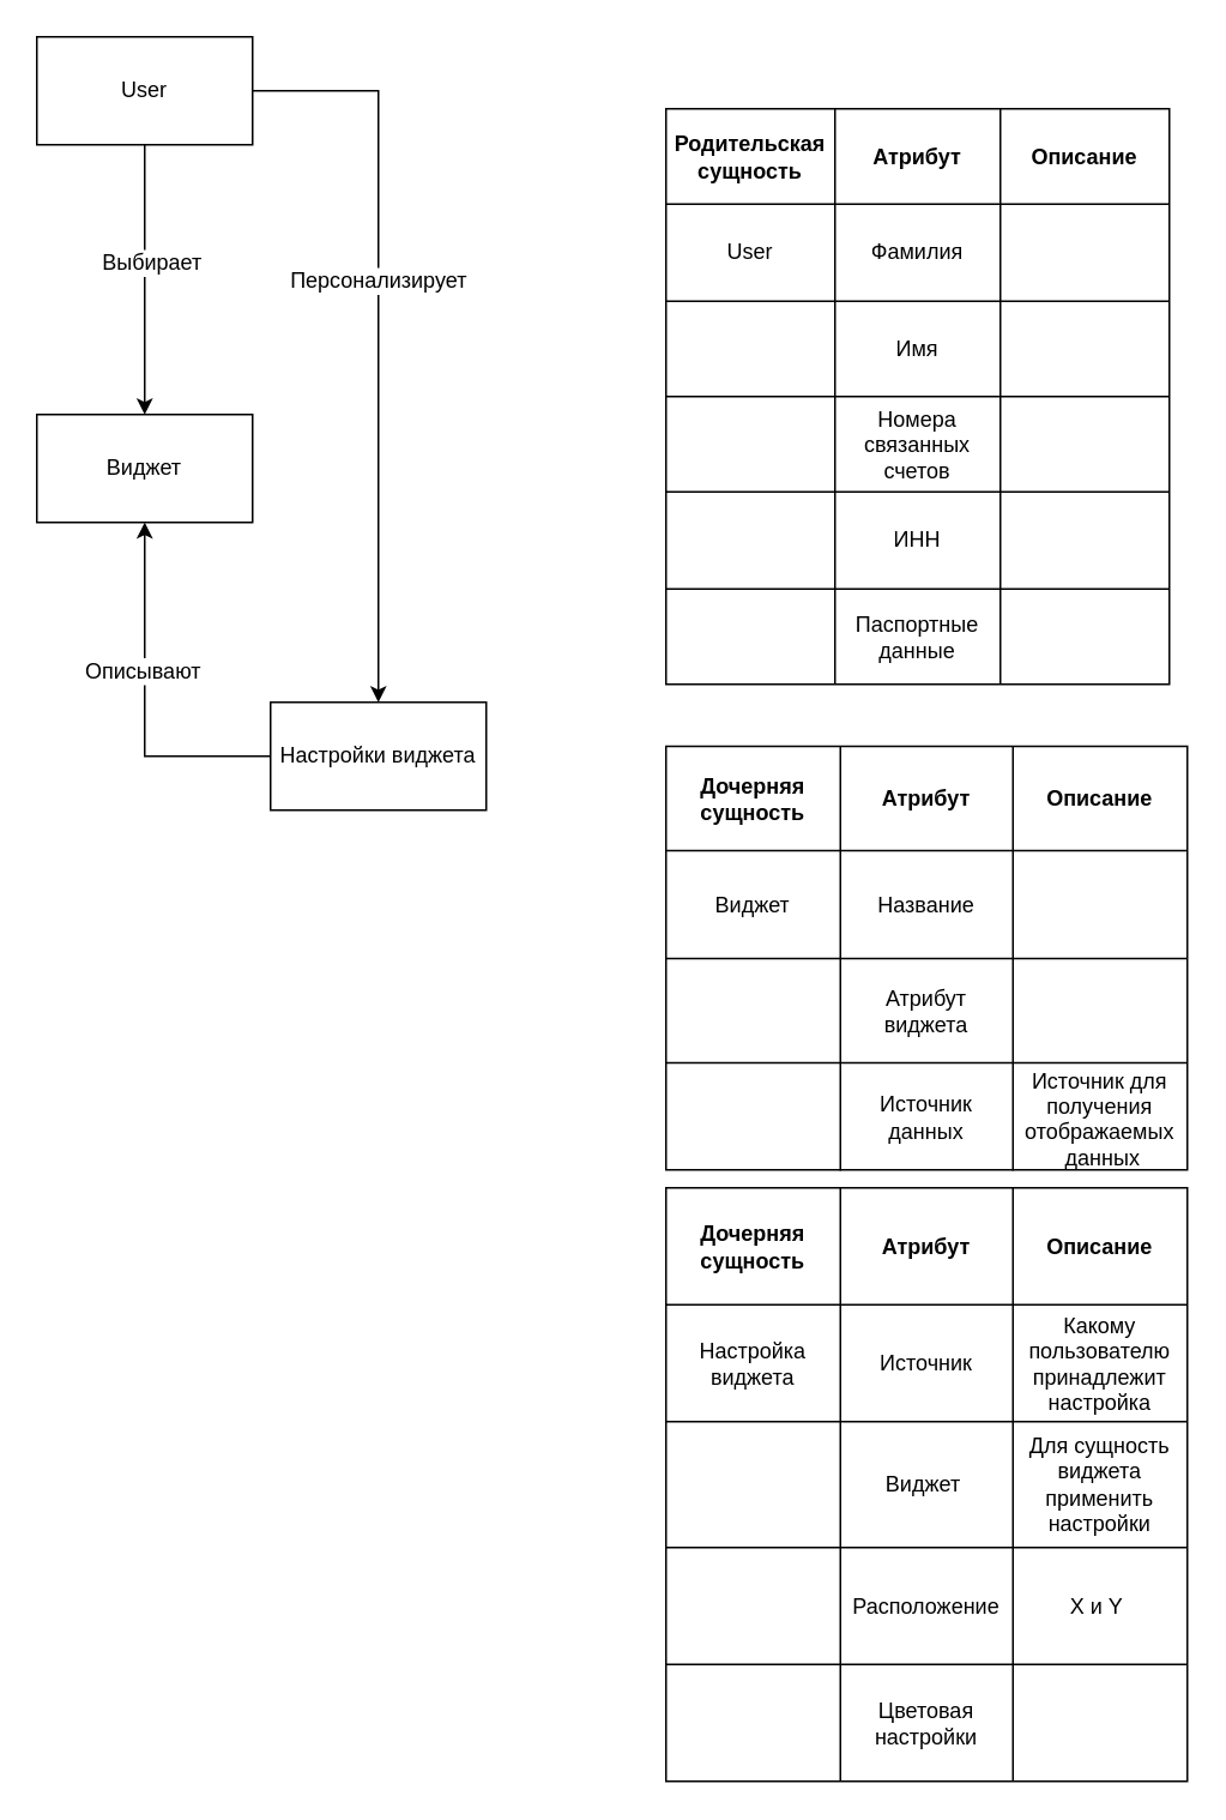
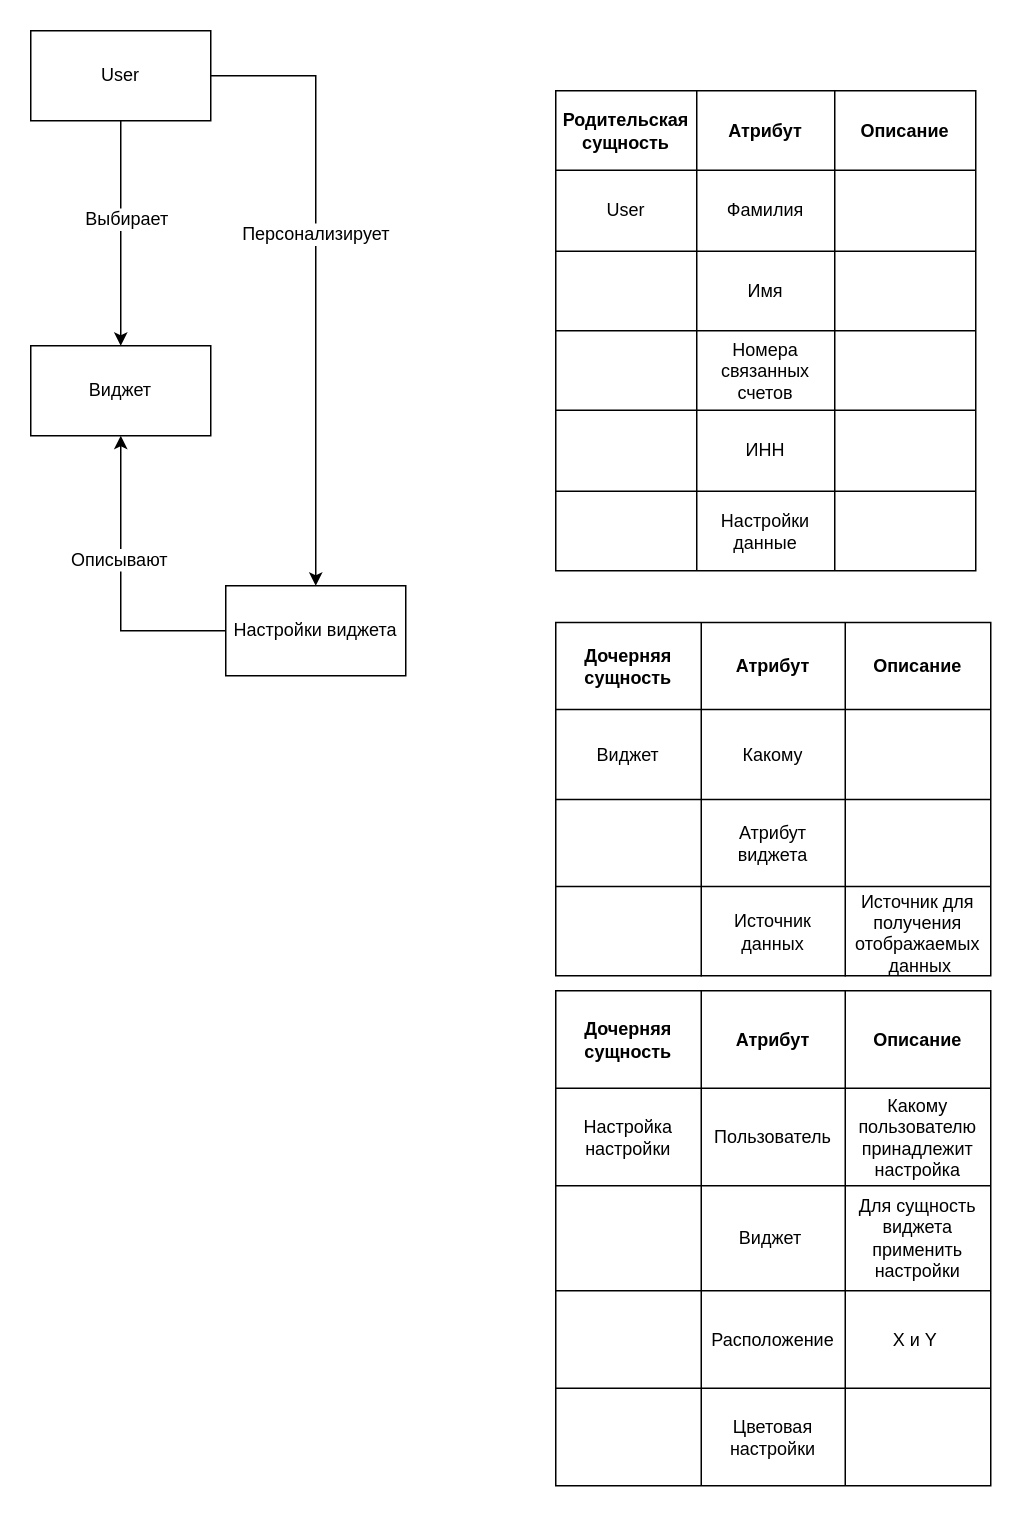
- <mxCell id="34" value="Паспортные данные" style="shape=partialRectangle;html=1;whiteSpace=wrap;connectable=0;strokeColor=inherit;overflow=hidden;fillColor=none;top=0;left=0;bottom=0;right=0;pointerEvents=1;fontSize=12;" vertex="1" parent="32"><mxGeometry x="94" width="92" height="53" as="geometry"><mxRectangle width="92" height="53" as="alternateBounds" /></mxGeometry></mxCell>
+ <mxCell id="34" value="Настройки данные" style="shape=partialRectangle;html=1;whiteSpace=wrap;connectable=0;strokeColor=inherit;overflow=hidden;fillColor=none;top=0;left=0;bottom=0;right=0;pointerEvents=1;fontSize=12;" vertex="1" parent="32"><mxGeometry x="94" width="92" height="53" as="geometry"><mxRectangle width="92" height="53" as="alternateBounds" /></mxGeometry></mxCell>
- <mxCell id="43" value="Название" style="shape=partialRectangle;html=1;whiteSpace=wrap;connectable=0;strokeColor=inherit;overflow=hidden;fillColor=none;top=0;left=0;bottom=0;right=0;pointerEvents=1;fontSize=12;" vertex="1" parent="41"><mxGeometry x="97" width="96" height="60" as="geometry"><mxRectangle width="96" height="60" as="alternateBounds" /></mxGeometry></mxCell>
+ <mxCell id="43" value="Какому" style="shape=partialRectangle;html=1;whiteSpace=wrap;connectable=0;strokeColor=inherit;overflow=hidden;fillColor=none;top=0;left=0;bottom=0;right=0;pointerEvents=1;fontSize=12;" vertex="1" parent="41"><mxGeometry x="97" width="96" height="60" as="geometry"><mxRectangle width="96" height="60" as="alternateBounds" /></mxGeometry></mxCell>
- <mxCell id="59" value="Настройка виджета" style="shape=partialRectangle;html=1;whiteSpace=wrap;connectable=0;strokeColor=inherit;overflow=hidden;fillColor=none;top=0;left=0;bottom=0;right=0;pointerEvents=1;fontSize=12;" vertex="1" parent="58"><mxGeometry width="97" height="65" as="geometry"><mxRectangle width="97" height="65" as="alternateBounds" /></mxGeometry></mxCell>
+ <mxCell id="59" value="Настройка настройки" style="shape=partialRectangle;html=1;whiteSpace=wrap;connectable=0;strokeColor=inherit;overflow=hidden;fillColor=none;top=0;left=0;bottom=0;right=0;pointerEvents=1;fontSize=12;" vertex="1" parent="58"><mxGeometry width="97" height="65" as="geometry"><mxRectangle width="97" height="65" as="alternateBounds" /></mxGeometry></mxCell>
- <mxCell id="60" value="Источник" style="shape=partialRectangle;html=1;whiteSpace=wrap;connectable=0;strokeColor=inherit;overflow=hidden;fillColor=none;top=0;left=0;bottom=0;right=0;pointerEvents=1;fontSize=12;" vertex="1" parent="58"><mxGeometry x="97" width="96" height="65" as="geometry"><mxRectangle width="96" height="65" as="alternateBounds" /></mxGeometry></mxCell>
+ <mxCell id="60" value="Пользователь" style="shape=partialRectangle;html=1;whiteSpace=wrap;connectable=0;strokeColor=inherit;overflow=hidden;fillColor=none;top=0;left=0;bottom=0;right=0;pointerEvents=1;fontSize=12;" vertex="1" parent="58"><mxGeometry x="97" width="96" height="65" as="geometry"><mxRectangle width="96" height="65" as="alternateBounds" /></mxGeometry></mxCell>
